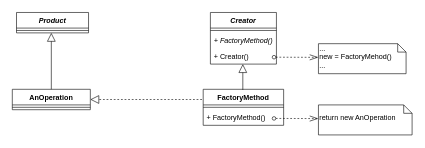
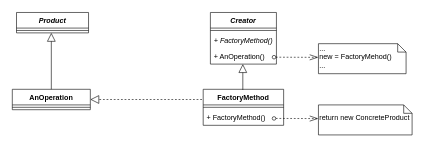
- <mxCell id="9" value="+ Creator()" style="text;strokeColor=none;fillColor=none;align=left;verticalAlign=top;spacingLeft=4;spacingRight=4;overflow=hidden;rotatable=0;points=[[0,0.5],[1,0.5]];portConstraint=eastwest;fontStyle=0" vertex="1" parent="6"><mxGeometry y="60" width="110" height="26" as="geometry" /></mxCell>
+ <mxCell id="9" value="+ AnOperation()" style="text;strokeColor=none;fillColor=none;align=left;verticalAlign=top;spacingLeft=4;spacingRight=4;overflow=hidden;rotatable=0;points=[[0,0.5],[1,0.5]];portConstraint=eastwest;fontStyle=0" vertex="1" parent="6"><mxGeometry y="60" width="110" height="26" as="geometry" /></mxCell>
- <mxCell id="17" value="&lt;br&gt;return new AnOperation" style="shape=note;whiteSpace=wrap;html=1;size=14;verticalAlign=top;align=left;spacingTop=-6;" vertex="1" parent="1"><mxGeometry x="530" y="174" width="156" height="50" as="geometry" /></mxCell>
+ <mxCell id="17" value="&lt;br&gt;return new ConcreteProduct" style="shape=note;whiteSpace=wrap;html=1;size=14;verticalAlign=top;align=left;spacingTop=-6;" vertex="1" parent="1"><mxGeometry x="530" y="174" width="156" height="50" as="geometry" /></mxCell>
